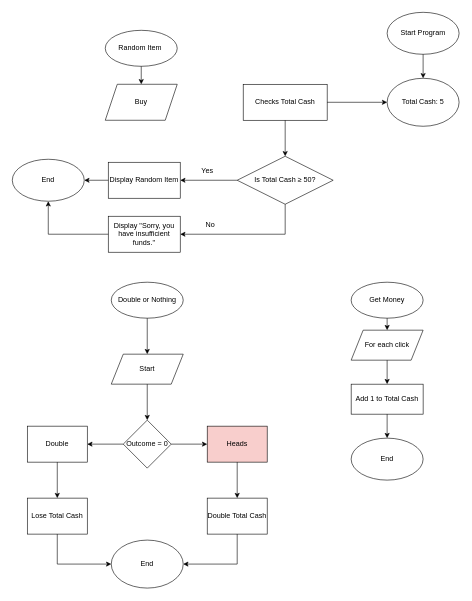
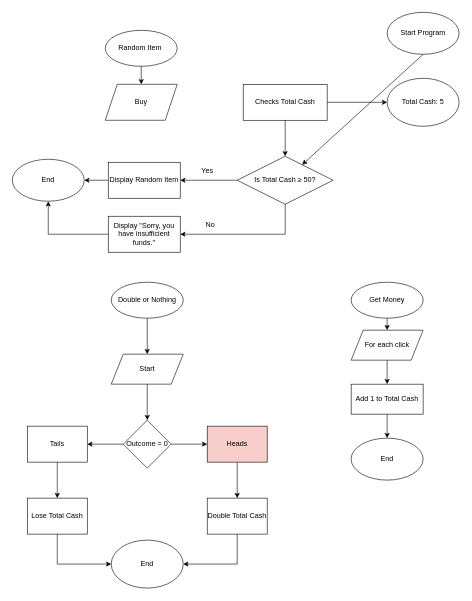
- <mxCell id="31" value="" style="endArrow=classic;html=1;rounded=0;exitX=0.5;exitY=1;exitDx=0;exitDy=0;entryX=0.5;entryY=0;entryDx=0;entryDy=0;" edge="1" parent="1" source="2" target="3"><mxGeometry width="50" height="50" relative="1" as="geometry"><mxPoint x="395" y="290" as="sourcePoint" /><mxPoint x="705" y="120" as="targetPoint" /></mxGeometry></mxCell>
+ <mxCell id="31" value="" style="endArrow=classic;html=1;rounded=0;exitX=0.5;exitY=1;exitDx=0;exitDy=0;" edge="1" parent="1" source="2" target="32"><mxGeometry width="50" height="50" relative="1" as="geometry"><mxPoint x="395" y="290" as="sourcePoint" /><mxPoint x="705" y="120" as="targetPoint" /></mxGeometry></mxCell>
- <mxCell id="12" value="Double" style="rounded=0;whiteSpace=wrap;html=1;" vertex="1" parent="1"><mxGeometry x="45" y="710" width="100" height="60" as="geometry" /></mxCell>
+ <mxCell id="12" value="Tails" style="rounded=0;whiteSpace=wrap;html=1;" vertex="1" parent="1"><mxGeometry x="45" y="710" width="100" height="60" as="geometry" /></mxCell>
